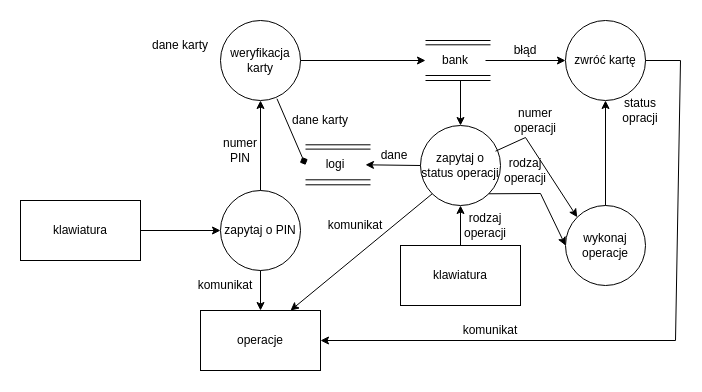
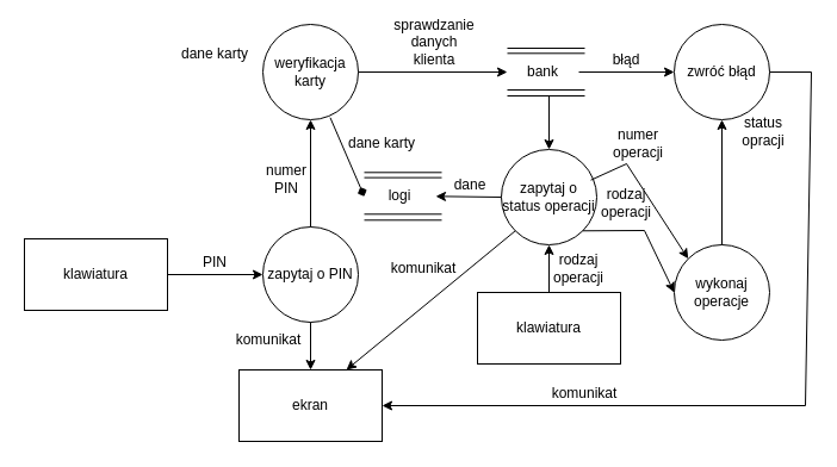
+ <mxCell id="10" value="sprawdzanie danych klienta" style="text;html=1;align=center;verticalAlign=middle;whiteSpace=wrap;rounded=0;" vertex="1" parent="1"><mxGeometry x="334" y="20" width="60" height="30" as="geometry" /></mxCell>
- <mxCell id="12" value="zwróć kartę" style="ellipse;whiteSpace=wrap;html=1;aspect=fixed;" vertex="1" parent="1"><mxGeometry x="565" y="20" width="80" height="80" as="geometry" /></mxCell>
+ <mxCell id="12" value="zwróć błąd" style="ellipse;whiteSpace=wrap;html=1;aspect=fixed;" vertex="1" parent="1"><mxGeometry x="565" y="20" width="80" height="80" as="geometry" /></mxCell>
+ <mxCell id="35" value="PIN" style="text;html=1;align=center;verticalAlign=middle;whiteSpace=wrap;rounded=0;" vertex="1" parent="1"><mxGeometry x="150" y="205" width="60" height="30" as="geometry" /></mxCell>
- <mxCell id="41" value="operacje" style="rounded=0;whiteSpace=wrap;html=1;" vertex="1" parent="1"><mxGeometry x="200" y="310" width="120" height="60" as="geometry" /></mxCell>
+ <mxCell id="41" value="ekran" style="rounded=0;whiteSpace=wrap;html=1;" vertex="1" parent="1"><mxGeometry x="200" y="310" width="120" height="60" as="geometry" /></mxCell>
